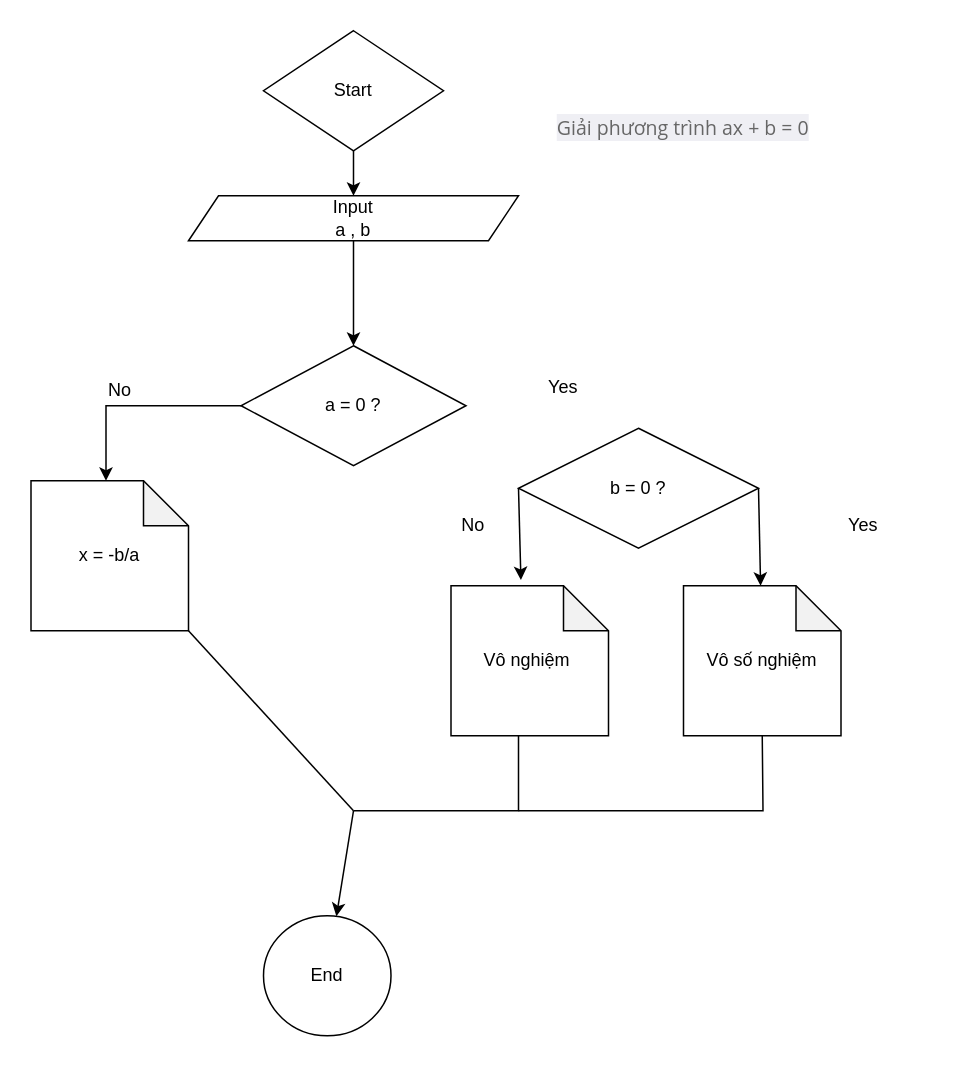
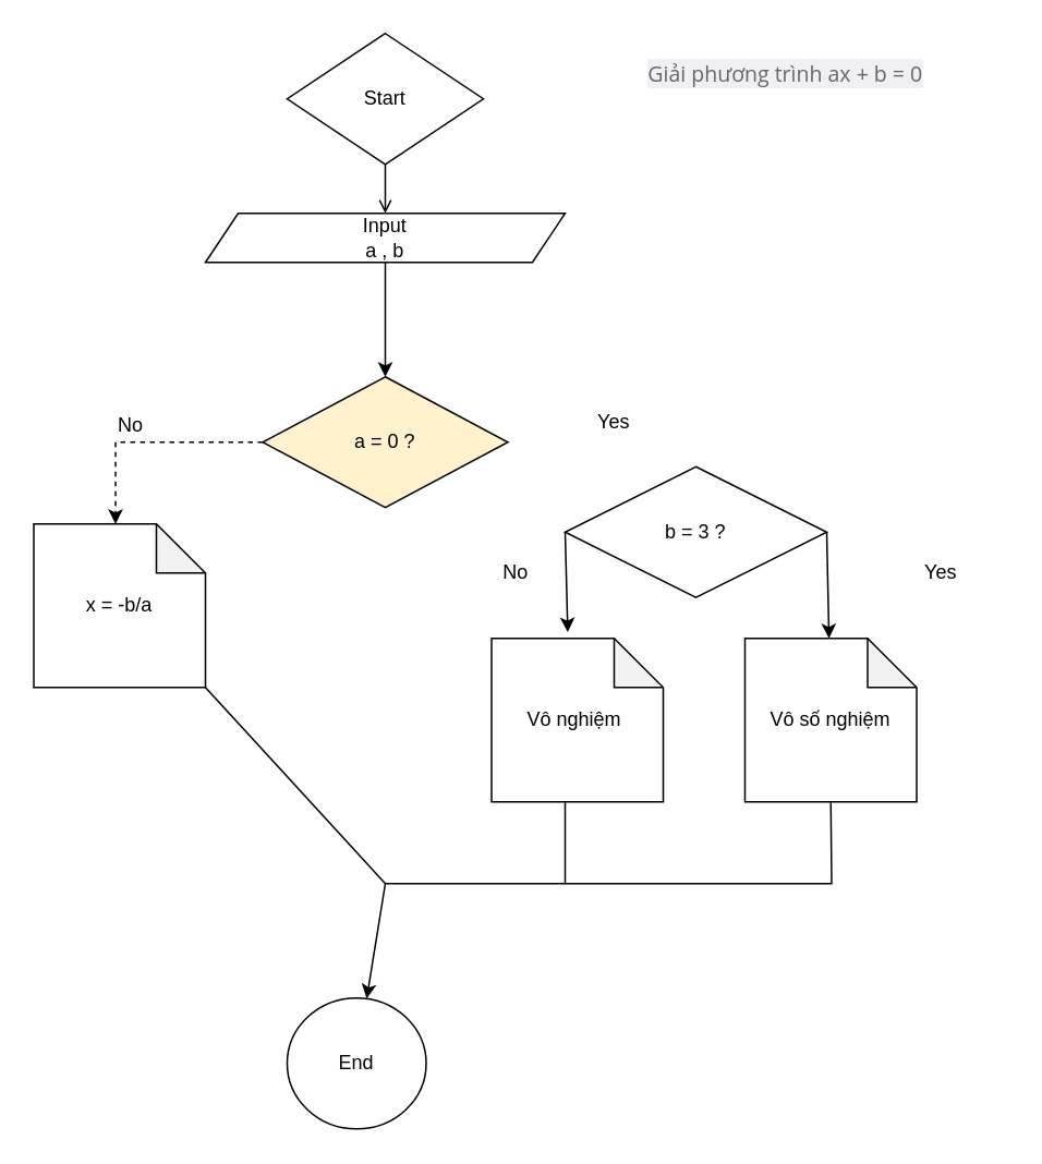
- <mxCell id="2" value="&lt;span style=&quot;color: rgb(102 , 102 , 102) ; font-family: &amp;#34;open sans&amp;#34; ; font-size: 13px ; background-color: rgba(82 , 82 , 128 , 0.09)&quot;&gt;Giải phương trình ax + b = 0&lt;/span&gt;" style="text;html=1;strokeColor=none;fillColor=none;align=center;verticalAlign=middle;whiteSpace=wrap;rounded=0;" vertex="1" parent="1"><mxGeometry x="320" y="70" width="270" height="30" as="geometry" /></mxCell>
+ <mxCell id="2" value="&lt;span style=&quot;color: rgb(102 , 102 , 102) ; font-family: &amp;#34;open sans&amp;#34; ; font-size: 13px ; background-color: rgba(82 , 82 , 128 , 0.09)&quot;&gt;Giải phương trình ax + b = 0&lt;/span&gt;" style="text;html=1;strokeColor=none;fillColor=none;align=center;verticalAlign=middle;whiteSpace=wrap;rounded=0;" vertex="1" parent="1"><mxGeometry x="345" y="30" width="270" height="30" as="geometry" /></mxCell>
- <mxCell id="9" value="" style="endArrow=classic;html=1;rounded=0;exitX=0.5;exitY=1;exitDx=0;exitDy=0;" edge="1" parent="1" source="3" target="4"><mxGeometry width="50" height="50" relative="1" as="geometry"><mxPoint x="245" y="170" as="sourcePoint" /><mxPoint x="245" y="230" as="targetPoint" /></mxGeometry></mxCell>
+ <mxCell id="9" value="" style="endArrow=open;html=1;rounded=0;exitX=0.5;exitY=1;exitDx=0;exitDy=0;" edge="1" parent="1" source="3" target="4"><mxGeometry width="50" height="50" relative="1" as="geometry"><mxPoint x="245" y="170" as="sourcePoint" /><mxPoint x="245" y="230" as="targetPoint" /></mxGeometry></mxCell>
- <mxCell id="6" value="" style="endArrow=classic;html=1;rounded=0;entryX=0;entryY=0;entryDx=50;entryDy=0;entryPerimeter=0;exitX=0;exitY=0.5;exitDx=0;exitDy=0;" edge="1" parent="1" source="10" target="11"><mxGeometry width="50" height="50" relative="1" as="geometry"><mxPoint x="235" y="280" as="sourcePoint" /><mxPoint x="235" y="320" as="targetPoint" /><Array as="points"><mxPoint x="70" y="270" /></Array></mxGeometry></mxCell>
+ <mxCell id="6" value="" style="endArrow=classic;html=1;rounded=0;entryX=0;entryY=0;entryDx=50;entryDy=0;entryPerimeter=0;exitX=0;exitY=0.5;exitDx=0;exitDy=0;dashed=1;" edge="1" parent="1" source="10" target="11"><mxGeometry width="50" height="50" relative="1" as="geometry"><mxPoint x="235" y="280" as="sourcePoint" /><mxPoint x="235" y="320" as="targetPoint" /><Array as="points"><mxPoint x="70" y="270" /></Array></mxGeometry></mxCell>
- <mxCell id="10" value="a = 0 ?" style="rhombus;whiteSpace=wrap;html=1;" vertex="1" parent="1"><mxGeometry x="160" y="230" width="150" height="80" as="geometry" /></mxCell>
+ <mxCell id="10" value="a = 0 ?" style="rhombus;whiteSpace=wrap;html=1;fillColor=#fff2cc;" vertex="1" parent="1"><mxGeometry x="160" y="230" width="150" height="80" as="geometry" /></mxCell>
- <mxCell id="16" value="b = 0 ?" style="rhombus;whiteSpace=wrap;html=1;" vertex="1" parent="1"><mxGeometry x="345" y="285" width="160" height="80" as="geometry" /></mxCell>
+ <mxCell id="16" value="b = 3 ?" style="rhombus;whiteSpace=wrap;html=1;" vertex="1" parent="1"><mxGeometry x="345" y="285" width="160" height="80" as="geometry" /></mxCell>
